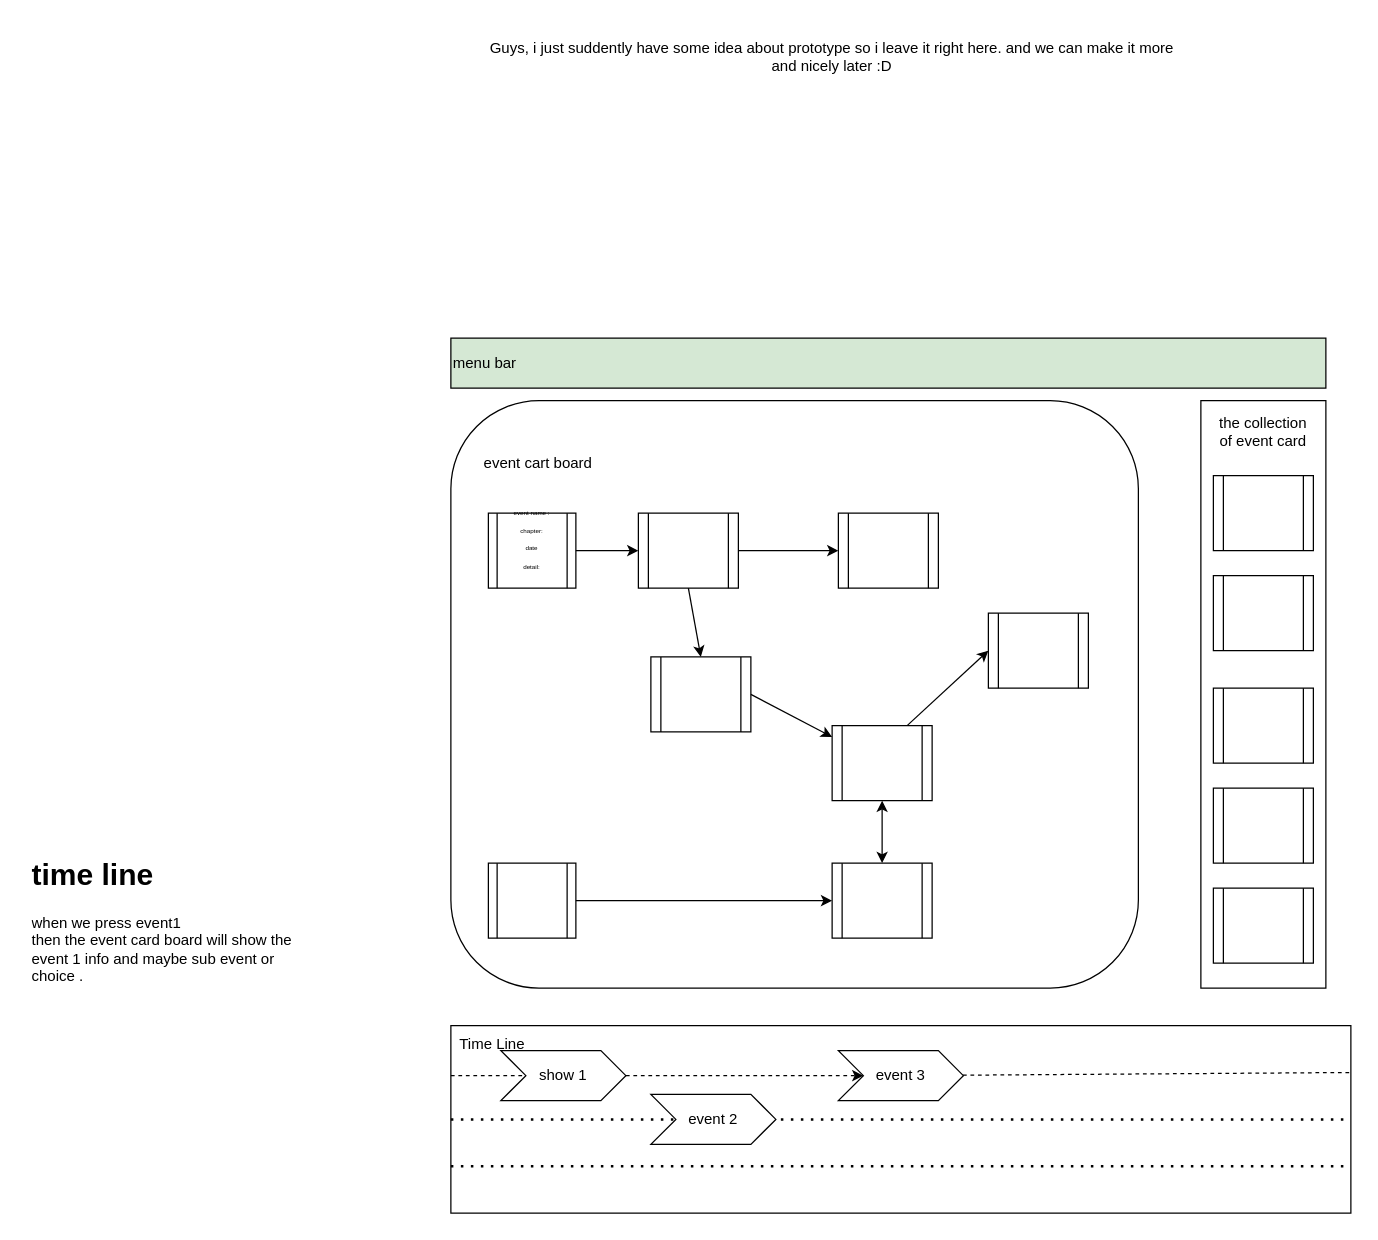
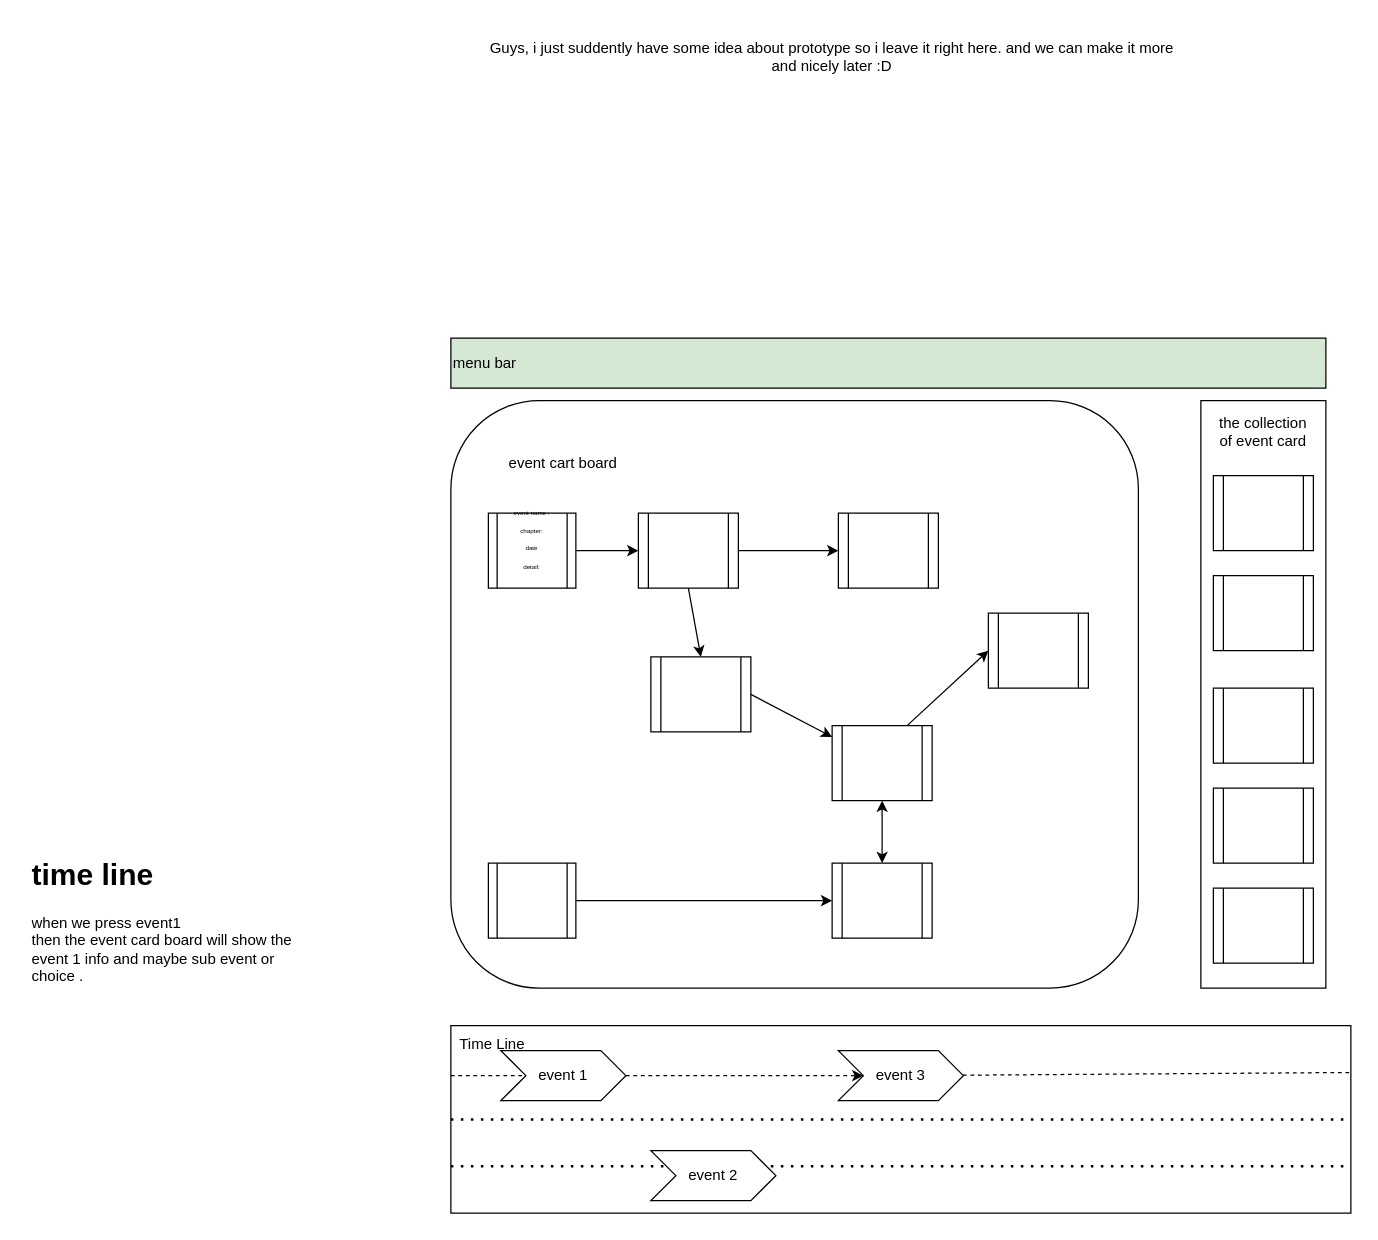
- <mxCell id="6" value="event cart board" style="text;html=1;strokeColor=none;fillColor=none;align=center;verticalAlign=middle;whiteSpace=wrap;rounded=0;" parent="1" vertex="1"><mxGeometry x="380" y="360" width="100" height="20" as="geometry" /></mxCell>
+ <mxCell id="6" value="event cart board" style="text;html=1;strokeColor=none;fillColor=none;align=center;verticalAlign=middle;whiteSpace=wrap;rounded=0;" parent="1" vertex="1"><mxGeometry x="400" y="360" width="100" height="20" as="geometry" /></mxCell>
- <mxCell id="33" value="show 1" style="shape=step;perimeter=stepPerimeter;whiteSpace=wrap;html=1;fixedSize=1;align=center;" parent="1" vertex="1"><mxGeometry x="400" y="840" width="100" height="40" as="geometry" /></mxCell>
+ <mxCell id="33" value="event 1" style="shape=step;perimeter=stepPerimeter;whiteSpace=wrap;html=1;fixedSize=1;align=center;" parent="1" vertex="1"><mxGeometry x="400" y="840" width="100" height="40" as="geometry" /></mxCell>
- <mxCell id="35" value="event 2" style="shape=step;perimeter=stepPerimeter;whiteSpace=wrap;html=1;fixedSize=1;align=center;" parent="1" vertex="1"><mxGeometry x="520" y="875" width="100" height="40" as="geometry" /></mxCell>
+ <mxCell id="35" value="event 2" style="shape=step;perimeter=stepPerimeter;whiteSpace=wrap;html=1;fixedSize=1;align=center;" parent="1" vertex="1"><mxGeometry x="520" y="920" width="100" height="40" as="geometry" /></mxCell>
